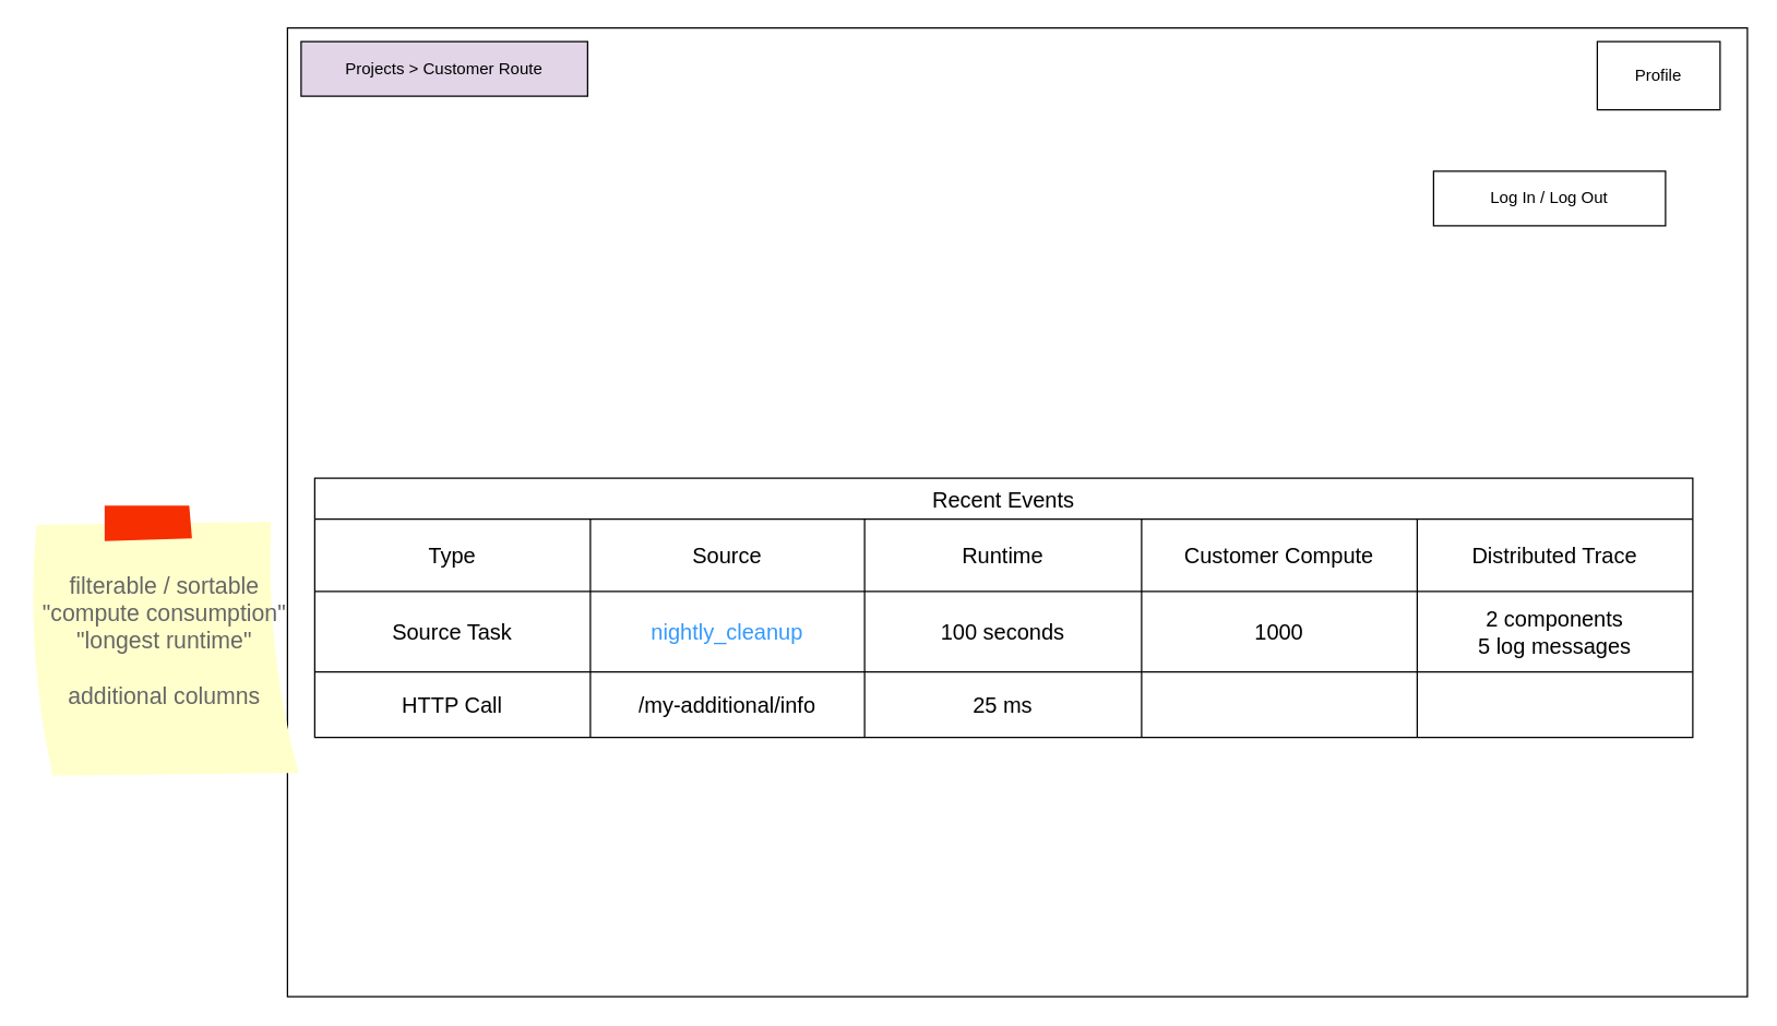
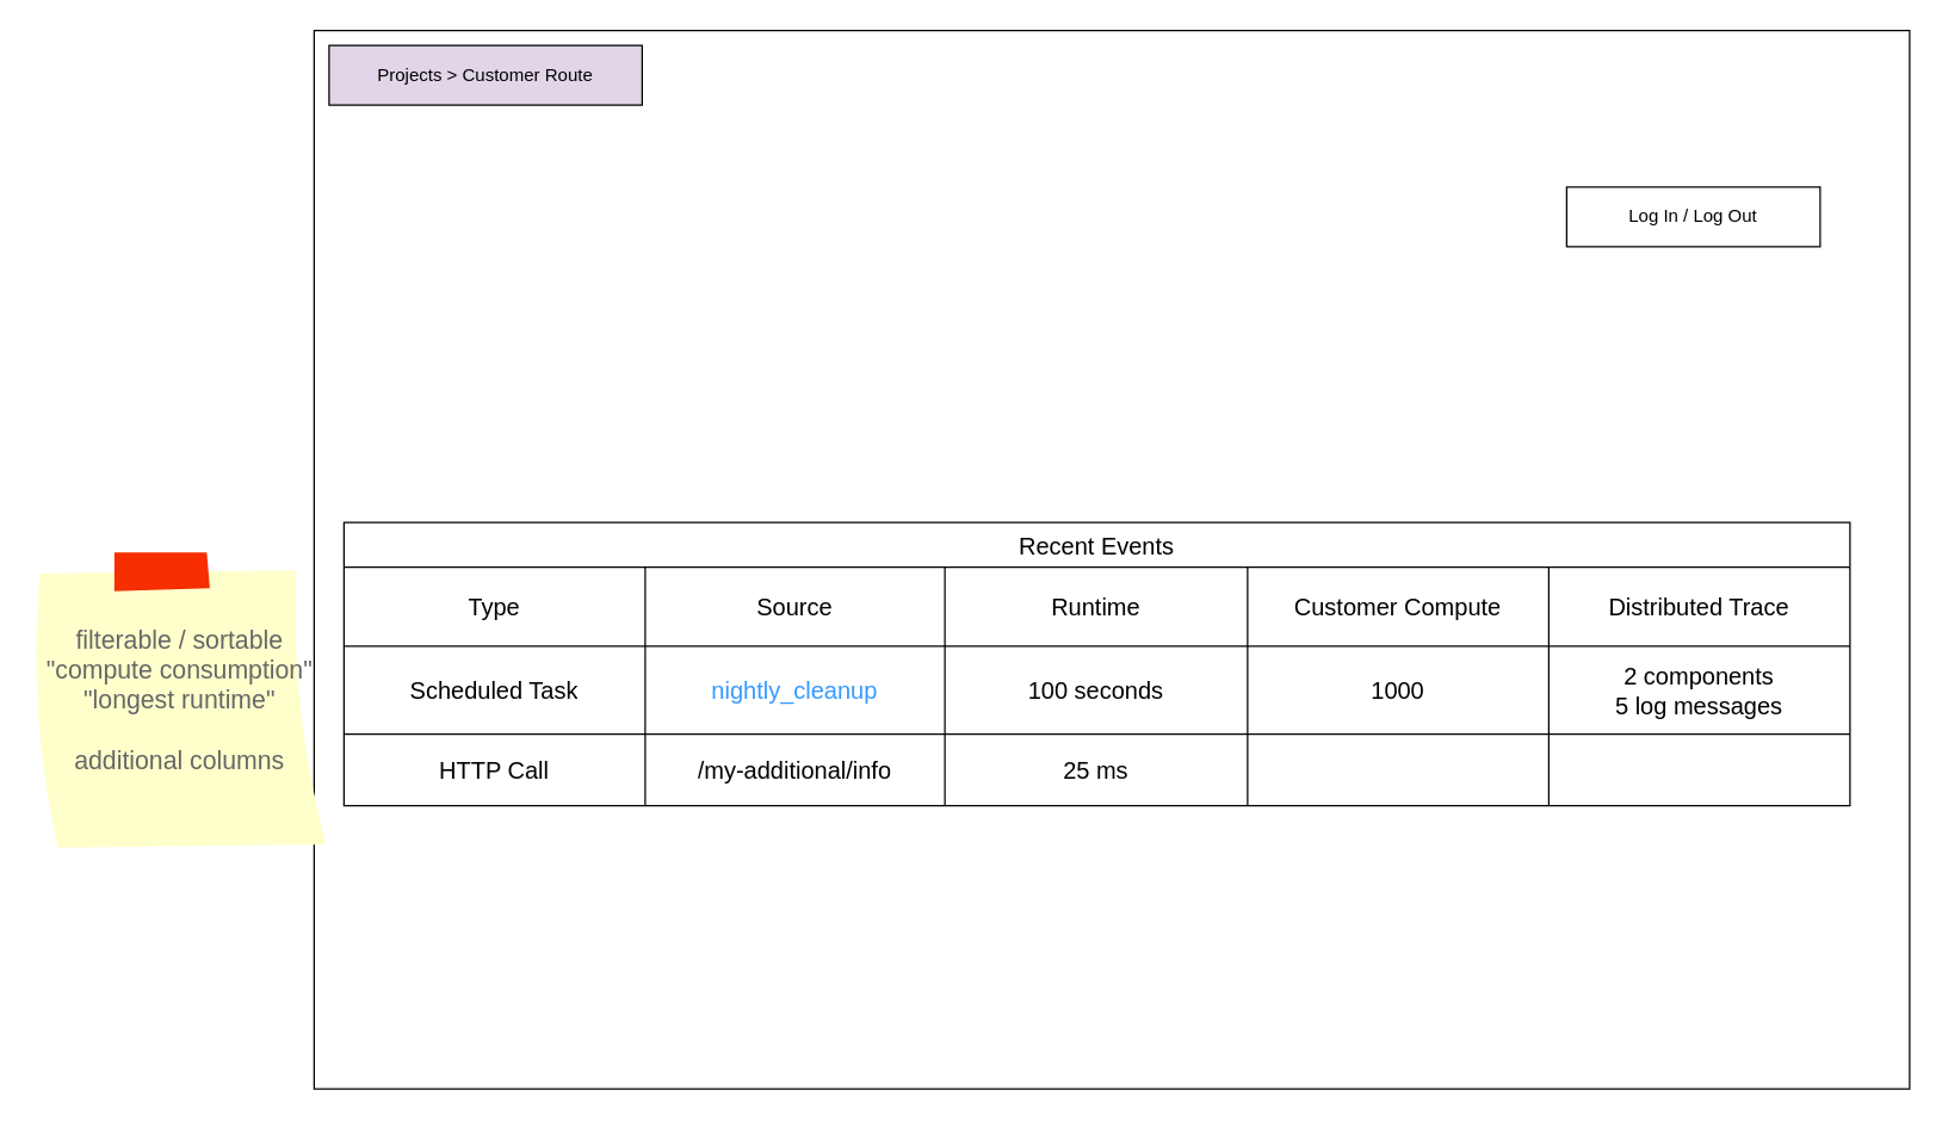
- <mxCell id="24" value="Profile" style="rounded=0;whiteSpace=wrap;html=1;" parent="1" vertex="1"><mxGeometry x="1170" y="30" width="90" height="50" as="geometry" /></mxCell>
- <mxCell id="11" value="Source Task" style="shape=partialRectangle;html=1;whiteSpace=wrap;connectable=0;strokeColor=inherit;overflow=hidden;fillColor=none;top=0;left=0;bottom=0;right=0;pointerEvents=1;fontSize=16;" parent="10" vertex="1"><mxGeometry width="202" height="59" as="geometry"><mxRectangle width="202" height="59" as="alternateBounds" /></mxGeometry></mxCell>
+ <mxCell id="11" value="Scheduled Task" style="shape=partialRectangle;html=1;whiteSpace=wrap;connectable=0;strokeColor=inherit;overflow=hidden;fillColor=none;top=0;left=0;bottom=0;right=0;pointerEvents=1;fontSize=16;" parent="10" vertex="1"><mxGeometry width="202" height="59" as="geometry"><mxRectangle width="202" height="59" as="alternateBounds" /></mxGeometry></mxCell>
